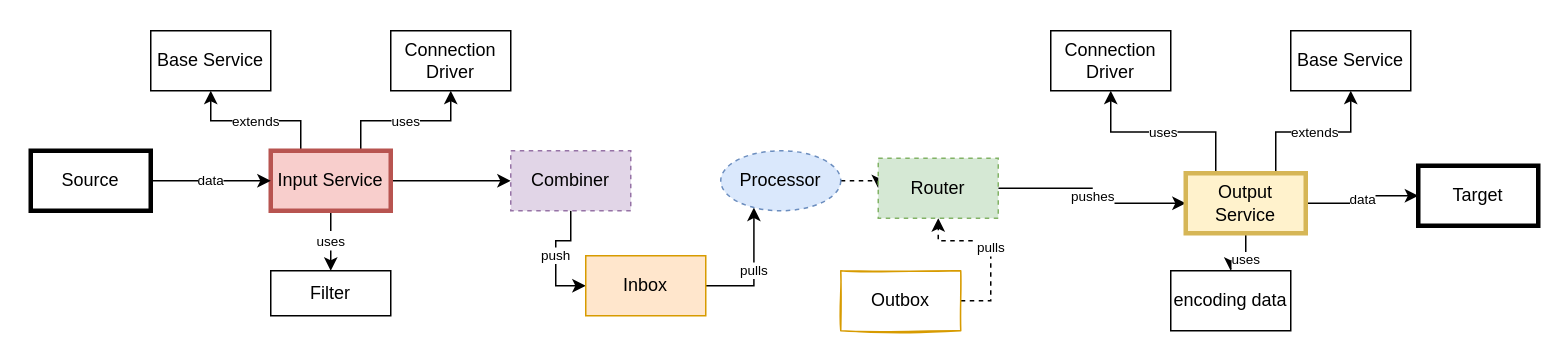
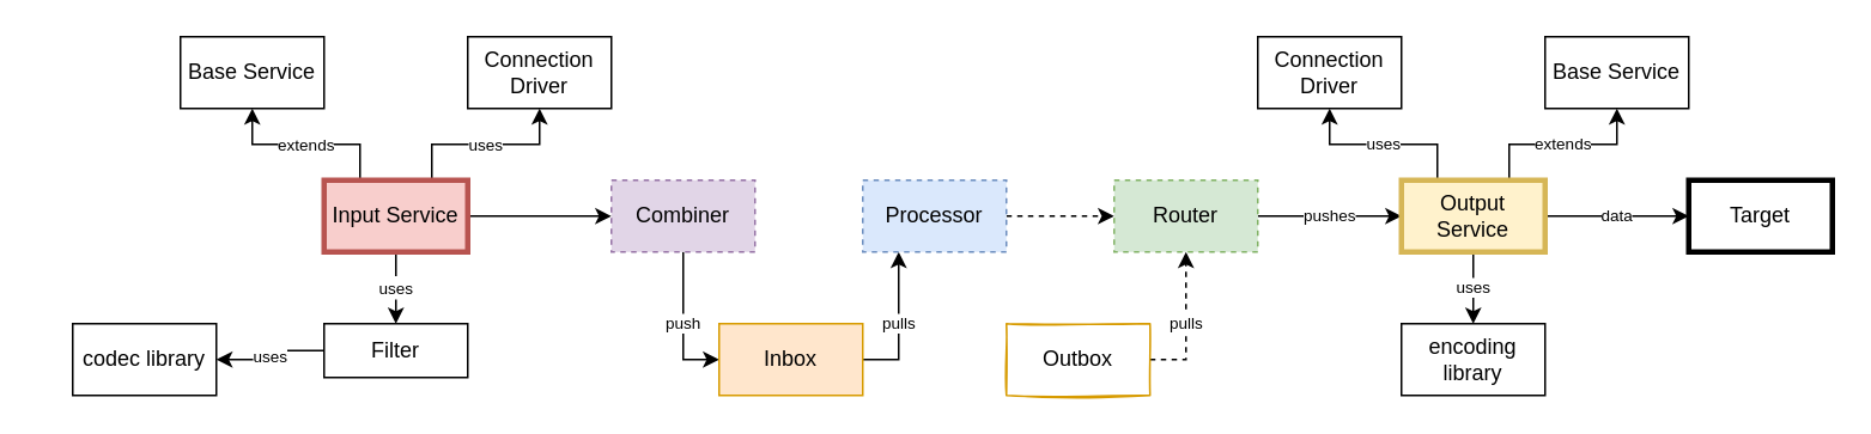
- <mxCell id="13" value="Source" style="rounded=0;whiteSpace=wrap;html=1;strokeWidth=3;" parent="1" vertex="1"><mxGeometry x="20" y="100" width="80" height="40" as="geometry" /></mxCell>
- <mxCell id="12" value="data" style="edgeStyle=orthogonalEdgeStyle;rounded=0;orthogonalLoop=1;jettySize=auto;html=1;exitX=1;exitY=0.5;exitDx=0;exitDy=0;entryX=0;entryY=0.5;entryDx=0;entryDy=0;fontSize=9;" parent="1" source="13" target="6" edge="1"><mxGeometry relative="1" as="geometry" /></mxCell>
- <mxCell id="19" value="Processor" style="ellipse;whiteSpace=wrap;html=1;dashed=1;fillColor=#dae8fc;strokeColor=#6c8ebf;" parent="1" vertex="1"><mxGeometry x="480" y="100" width="80" height="40" as="geometry" /></mxCell>
+ <mxCell id="19" value="Processor" style="rounded=0;whiteSpace=wrap;html=1;dashed=1;fillColor=#dae8fc;strokeColor=#6c8ebf;" parent="1" vertex="1"><mxGeometry x="480" y="100" width="80" height="40" as="geometry" /></mxCell>
- <mxCell id="23" value="Router" style="rounded=0;whiteSpace=wrap;html=1;dashed=1;fillColor=#d5e8d4;strokeColor=#82b366;" parent="1" vertex="1"><mxGeometry x="585" y="105" width="80" height="40" as="geometry" /></mxCell>
+ <mxCell id="23" value="Router" style="rounded=0;whiteSpace=wrap;html=1;dashed=1;fillColor=#d5e8d4;strokeColor=#82b366;" parent="1" vertex="1"><mxGeometry x="620" y="100" width="80" height="40" as="geometry" /></mxCell>
- <mxCell id="32" value="Target" style="rounded=0;whiteSpace=wrap;html=1;strokeWidth=3;" parent="1" vertex="1"><mxGeometry x="945" y="110" width="80" height="40" as="geometry" /></mxCell>
+ <mxCell id="32" value="Target" style="rounded=0;whiteSpace=wrap;html=1;strokeWidth=3;" parent="1" vertex="1"><mxGeometry x="940" y="100" width="80" height="40" as="geometry" /></mxCell>
- <mxCell id="28" value="Output Service" style="rounded=0;whiteSpace=wrap;html=1;fillColor=#fff2cc;strokeColor=#d6b656;strokeWidth=3;" parent="1" vertex="1"><mxGeometry x="790" y="115" width="80" height="40" as="geometry" /></mxCell>
+ <mxCell id="28" value="Output Service" style="rounded=0;whiteSpace=wrap;html=1;fillColor=#fff2cc;strokeColor=#d6b656;strokeWidth=3;" parent="1" vertex="1"><mxGeometry x="780" y="100" width="80" height="40" as="geometry" /></mxCell>
- <mxCell id="17" value="Inbox" style="rounded=0;whiteSpace=wrap;html=1;fillColor=#ffe6cc;strokeColor=#d79b00;" parent="1" vertex="1"><mxGeometry x="390" y="170" width="80" height="40" as="geometry" /></mxCell>
+ <mxCell id="17" value="Inbox" style="rounded=0;whiteSpace=wrap;html=1;fillColor=#ffe6cc;strokeColor=#d79b00;" parent="1" vertex="1"><mxGeometry x="400" y="180" width="80" height="40" as="geometry" /></mxCell>
+ <mxCell id="11" value="codec library" style="rounded=0;whiteSpace=wrap;html=1;" parent="1" vertex="1"><mxGeometry x="40" y="180" width="80" height="40" as="geometry" /></mxCell>
+ <mxCell id="9" value="&lt;font style=&quot;font-size: 9px&quot;&gt;uses&lt;/font&gt;" style="edgeStyle=orthogonalEdgeStyle;rounded=0;orthogonalLoop=1;jettySize=auto;html=1;exitX=0;exitY=0.5;exitDx=0;exitDy=0;entryX=1;entryY=0.5;entryDx=0;entryDy=0;" parent="1" source="10" target="11" edge="1"><mxGeometry relative="1" as="geometry" /></mxCell>
- <mxCell id="31" value="encoding data" style="rounded=0;whiteSpace=wrap;html=1;" parent="1" vertex="1"><mxGeometry x="780" y="180" width="80" height="40" as="geometry" /></mxCell>
+ <mxCell id="31" value="encoding library" style="rounded=0;whiteSpace=wrap;html=1;" parent="1" vertex="1"><mxGeometry x="780" y="180" width="80" height="40" as="geometry" /></mxCell>
